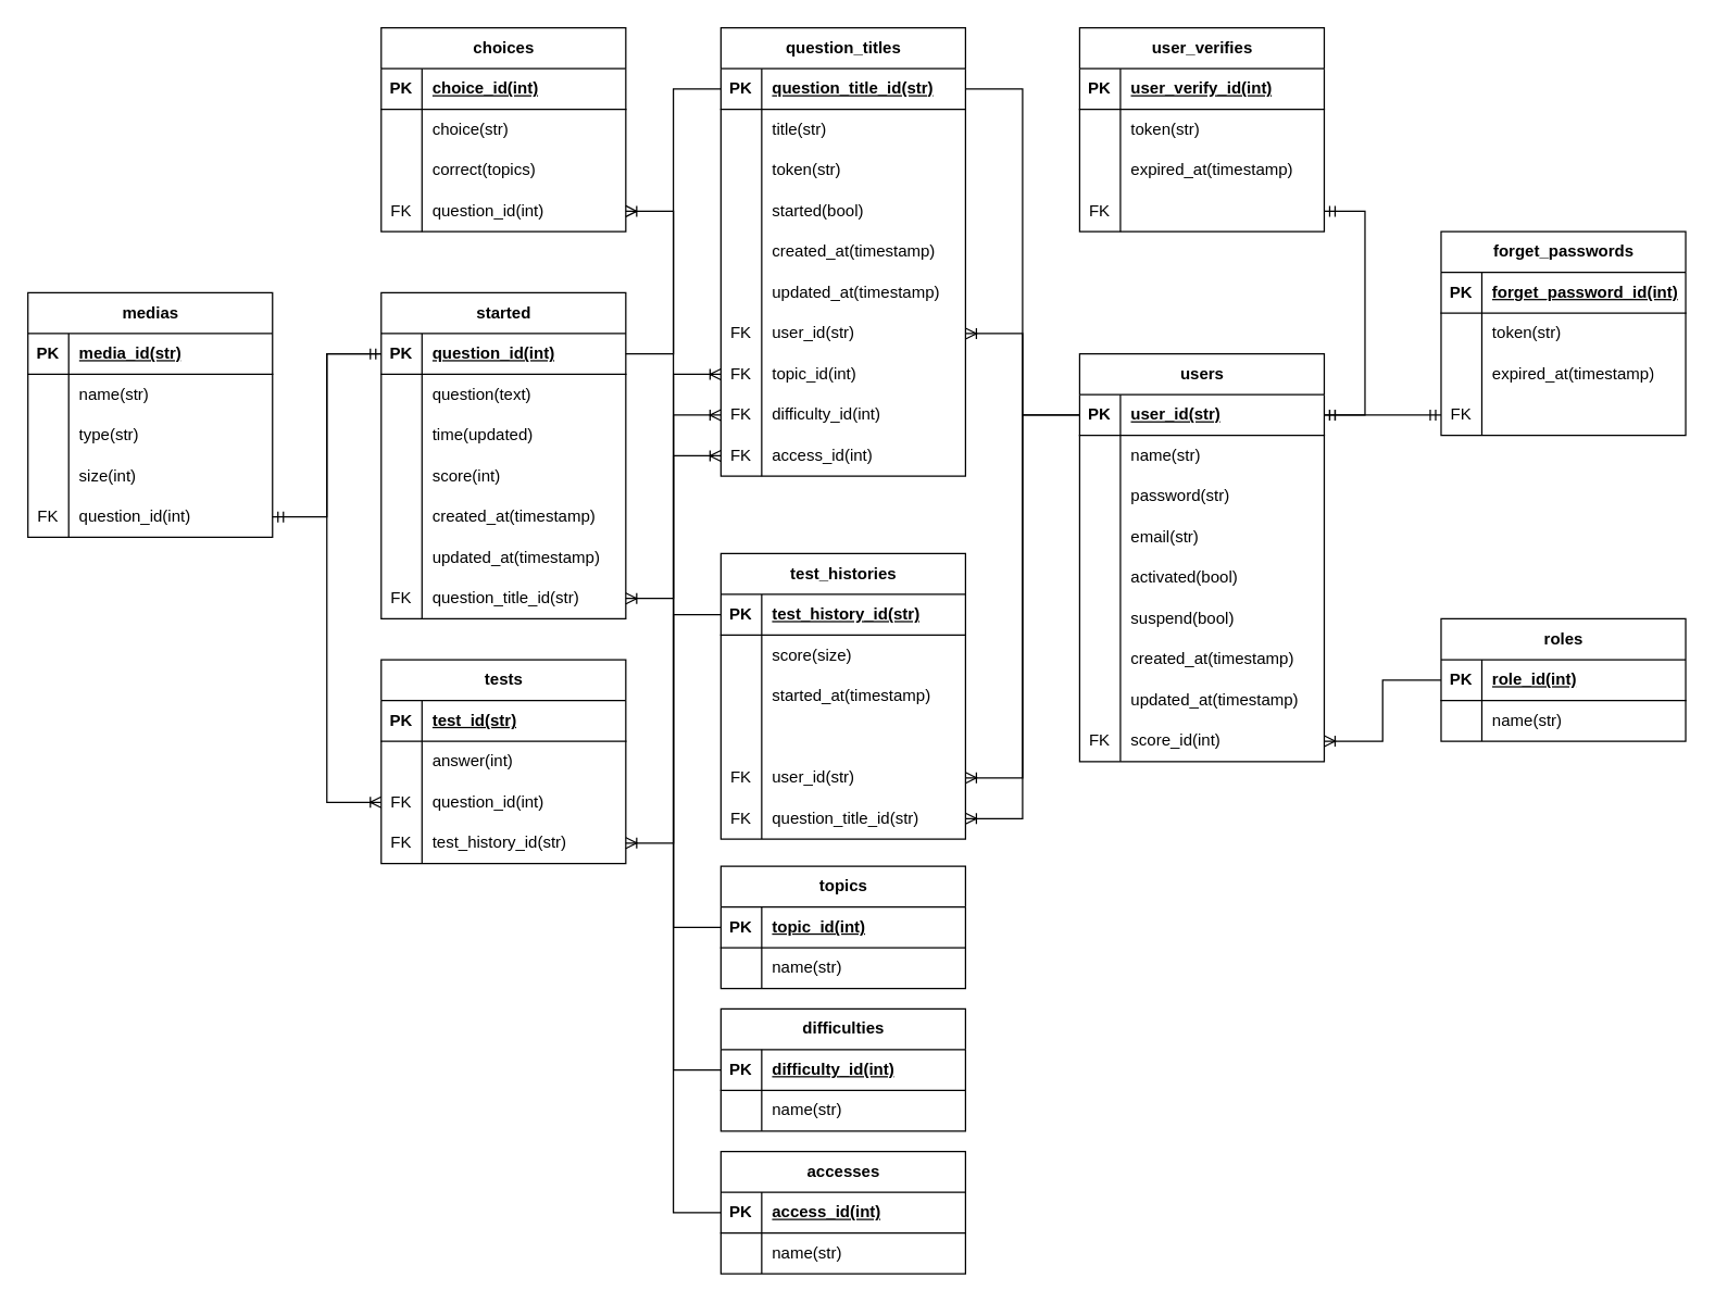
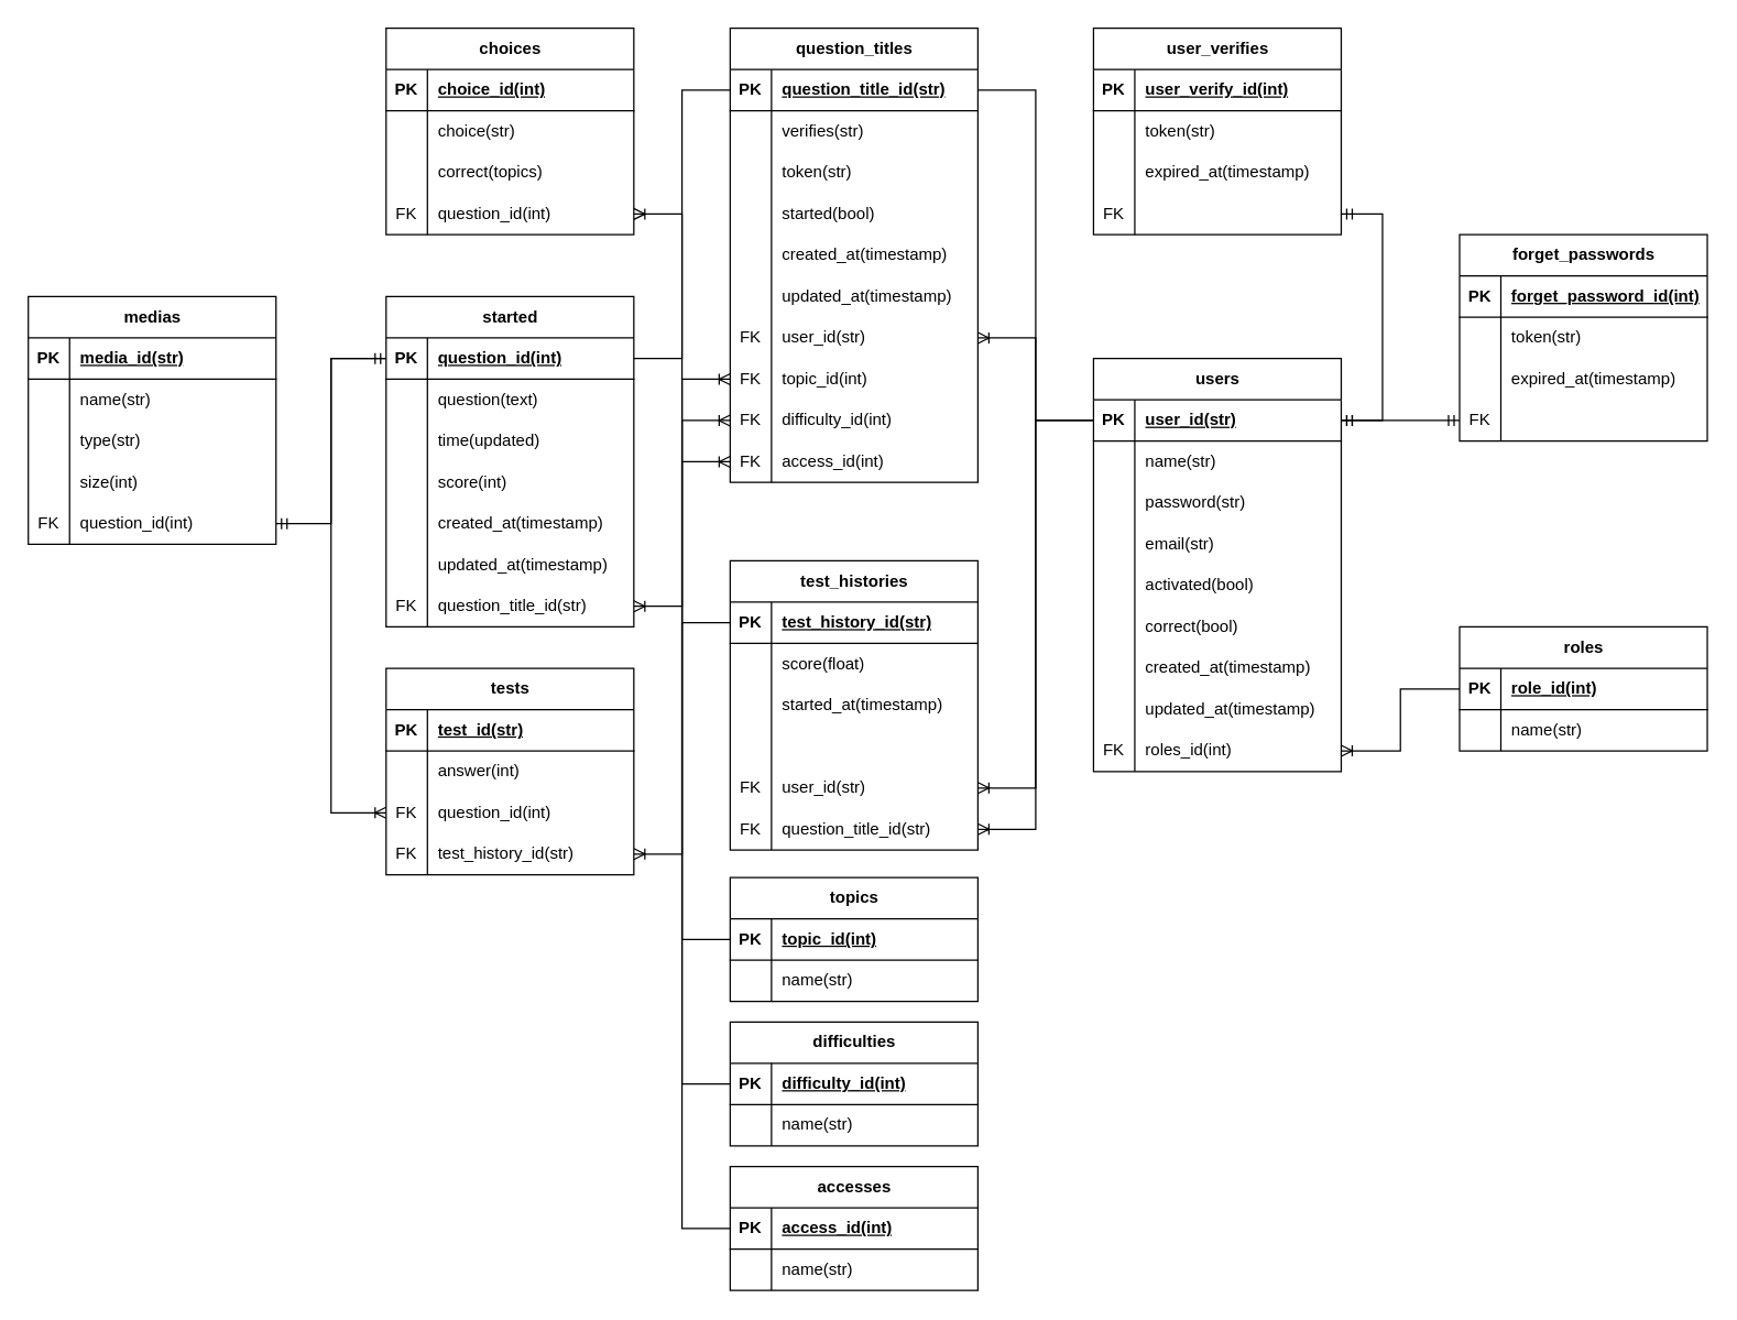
- <mxCell id="147" value="title(str)" style="shape=partialRectangle;connectable=0;fillColor=none;top=0;left=0;bottom=0;right=0;align=left;spacingLeft=6;overflow=hidden;whiteSpace=wrap;html=1;" parent="145" vertex="1"><mxGeometry x="30" width="150" height="30" as="geometry"><mxRectangle width="150" height="30" as="alternateBounds" /></mxGeometry></mxCell>
+ <mxCell id="147" value="verifies(str)" style="shape=partialRectangle;connectable=0;fillColor=none;top=0;left=0;bottom=0;right=0;align=left;spacingLeft=6;overflow=hidden;whiteSpace=wrap;html=1;" parent="145" vertex="1"><mxGeometry x="30" width="150" height="30" as="geometry"><mxRectangle width="150" height="30" as="alternateBounds" /></mxGeometry></mxCell>
- <mxCell id="20" value="suspend(bool)" style="shape=partialRectangle;connectable=0;fillColor=none;top=0;left=0;bottom=0;right=0;align=left;spacingLeft=6;overflow=hidden;whiteSpace=wrap;html=1;" parent="18" vertex="1"><mxGeometry x="30" width="150" height="30" as="geometry"><mxRectangle width="150" height="30" as="alternateBounds" /></mxGeometry></mxCell>
+ <mxCell id="20" value="correct(bool)" style="shape=partialRectangle;connectable=0;fillColor=none;top=0;left=0;bottom=0;right=0;align=left;spacingLeft=6;overflow=hidden;whiteSpace=wrap;html=1;" parent="18" vertex="1"><mxGeometry x="30" width="150" height="30" as="geometry"><mxRectangle width="150" height="30" as="alternateBounds" /></mxGeometry></mxCell>
- <mxCell id="85" value="score(size)" style="shape=partialRectangle;connectable=0;fillColor=none;top=0;left=0;bottom=0;right=0;align=left;spacingLeft=6;overflow=hidden;whiteSpace=wrap;html=1;" parent="83" vertex="1"><mxGeometry x="30" width="150" height="30" as="geometry"><mxRectangle width="150" height="30" as="alternateBounds" /></mxGeometry></mxCell>
+ <mxCell id="85" value="score(float)" style="shape=partialRectangle;connectable=0;fillColor=none;top=0;left=0;bottom=0;right=0;align=left;spacingLeft=6;overflow=hidden;whiteSpace=wrap;html=1;" parent="83" vertex="1"><mxGeometry x="30" width="150" height="30" as="geometry"><mxRectangle width="150" height="30" as="alternateBounds" /></mxGeometry></mxCell>
- <mxCell id="29" value="score_id(int)" style="shape=partialRectangle;connectable=0;fillColor=none;top=0;left=0;bottom=0;right=0;align=left;spacingLeft=6;overflow=hidden;whiteSpace=wrap;html=1;" parent="27" vertex="1"><mxGeometry x="30" width="150" height="30" as="geometry"><mxRectangle width="150" height="30" as="alternateBounds" /></mxGeometry></mxCell>
+ <mxCell id="29" value="roles_id(int)" style="shape=partialRectangle;connectable=0;fillColor=none;top=0;left=0;bottom=0;right=0;align=left;spacingLeft=6;overflow=hidden;whiteSpace=wrap;html=1;" parent="27" vertex="1"><mxGeometry x="30" width="150" height="30" as="geometry"><mxRectangle width="150" height="30" as="alternateBounds" /></mxGeometry></mxCell>
